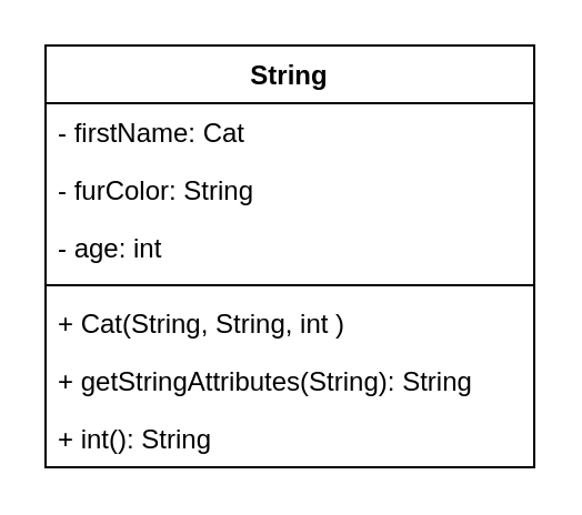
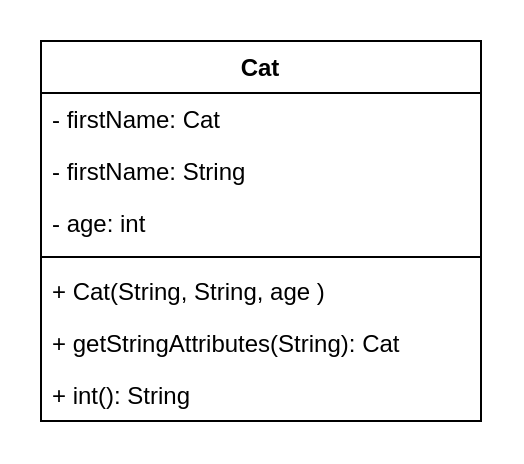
- <mxCell id="2" value="String" style="swimlane;fontStyle=1;align=center;verticalAlign=top;childLayout=stackLayout;horizontal=1;startSize=26;horizontalStack=0;resizeParent=1;resizeParentMax=0;resizeLast=0;collapsible=1;marginBottom=0;" parent="1" vertex="1"><mxGeometry x="20" y="20" width="220" height="190" as="geometry" /></mxCell>
+ <mxCell id="2" value="Cat" style="swimlane;fontStyle=1;align=center;verticalAlign=top;childLayout=stackLayout;horizontal=1;startSize=26;horizontalStack=0;resizeParent=1;resizeParentMax=0;resizeLast=0;collapsible=1;marginBottom=0;" parent="1" vertex="1"><mxGeometry x="20" y="20" width="220" height="190" as="geometry" /></mxCell>
- <mxCell id="4" value="- furColor: String" style="text;strokeColor=none;fillColor=none;align=left;verticalAlign=top;spacingLeft=4;spacingRight=4;overflow=hidden;rotatable=0;points=[[0,0.5],[1,0.5]];portConstraint=eastwest;" parent="2" vertex="1"><mxGeometry y="52" width="220" height="26" as="geometry" /></mxCell>
+ <mxCell id="4" value="- firstName: String" style="text;strokeColor=none;fillColor=none;align=left;verticalAlign=top;spacingLeft=4;spacingRight=4;overflow=hidden;rotatable=0;points=[[0,0.5],[1,0.5]];portConstraint=eastwest;" parent="2" vertex="1"><mxGeometry y="52" width="220" height="26" as="geometry" /></mxCell>
- <mxCell id="7" value="+ Cat(String, String, int )" style="text;strokeColor=none;fillColor=none;align=left;verticalAlign=top;spacingLeft=4;spacingRight=4;overflow=hidden;rotatable=0;points=[[0,0.5],[1,0.5]];portConstraint=eastwest;" parent="2" vertex="1"><mxGeometry y="112" width="220" height="26" as="geometry" /></mxCell>
+ <mxCell id="7" value="+ Cat(String, String, age )" style="text;strokeColor=none;fillColor=none;align=left;verticalAlign=top;spacingLeft=4;spacingRight=4;overflow=hidden;rotatable=0;points=[[0,0.5],[1,0.5]];portConstraint=eastwest;" parent="2" vertex="1"><mxGeometry y="112" width="220" height="26" as="geometry" /></mxCell>
- <mxCell id="8" value="+ getStringAttributes(String): String" style="text;strokeColor=none;fillColor=none;align=left;verticalAlign=top;spacingLeft=4;spacingRight=4;overflow=hidden;rotatable=0;points=[[0,0.5],[1,0.5]];portConstraint=eastwest;" parent="2" vertex="1"><mxGeometry y="138" width="220" height="26" as="geometry" /></mxCell>
+ <mxCell id="8" value="+ getStringAttributes(String): Cat" style="text;strokeColor=none;fillColor=none;align=left;verticalAlign=top;spacingLeft=4;spacingRight=4;overflow=hidden;rotatable=0;points=[[0,0.5],[1,0.5]];portConstraint=eastwest;" parent="2" vertex="1"><mxGeometry y="138" width="220" height="26" as="geometry" /></mxCell>
